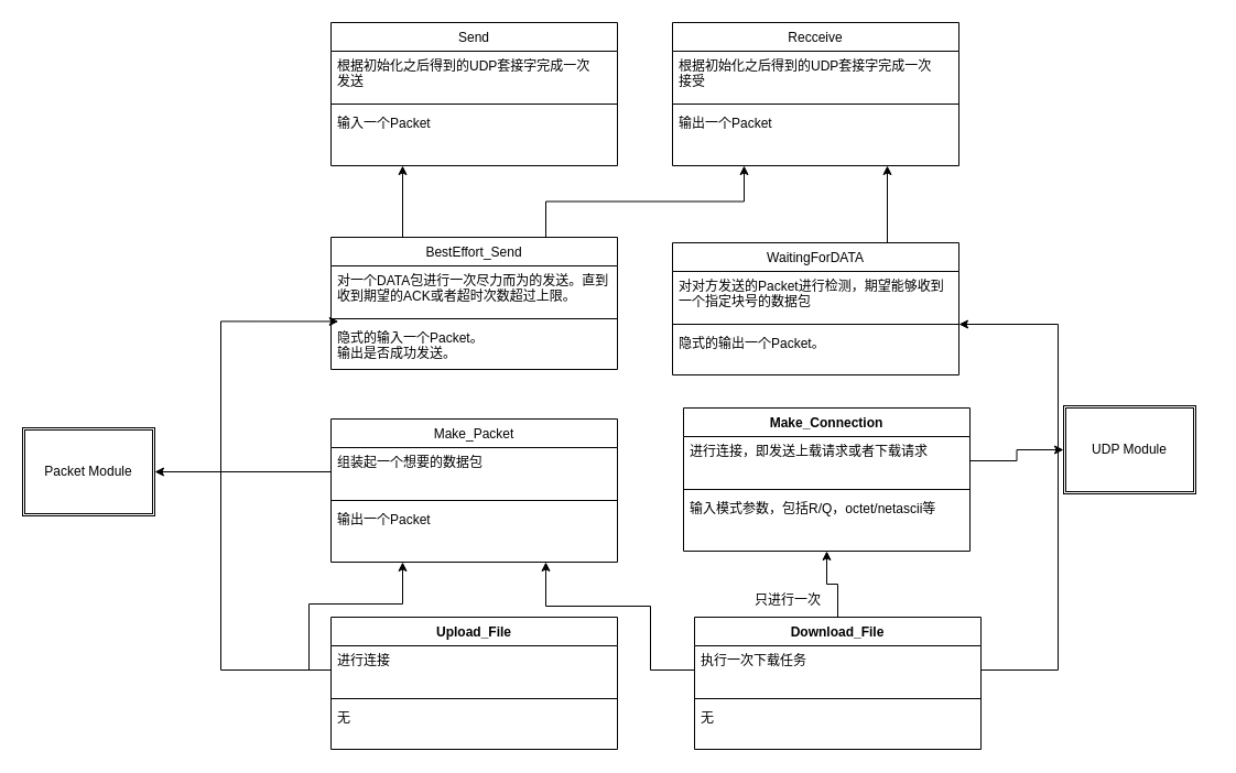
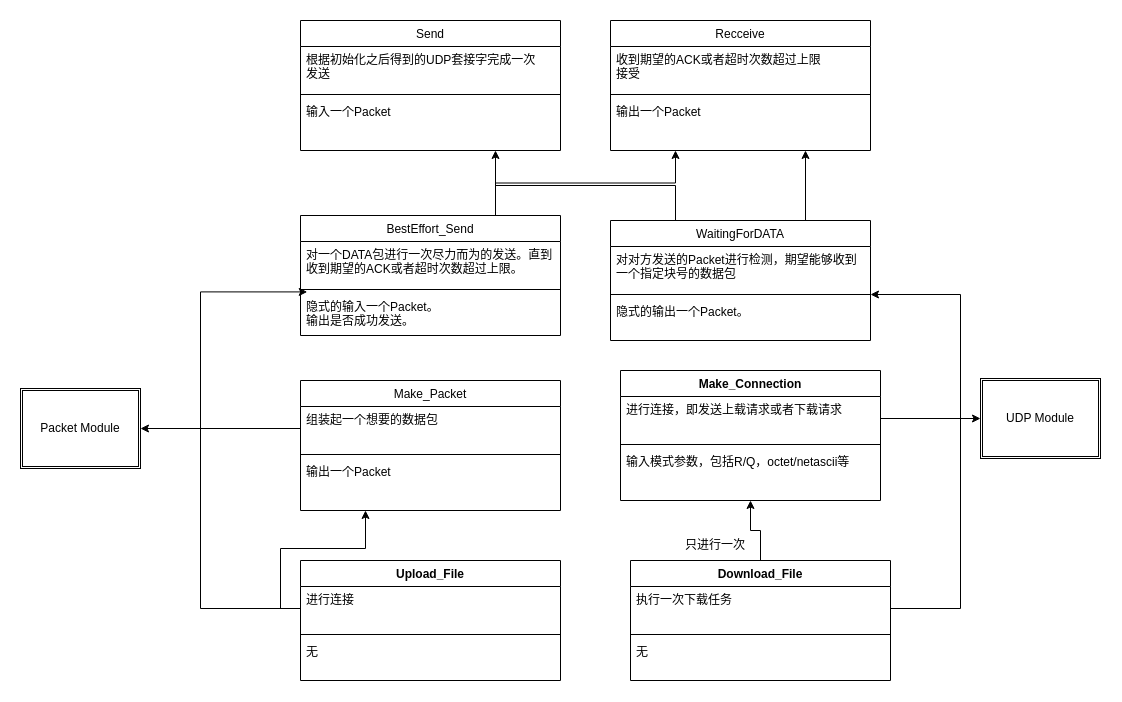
- <mxCell id="9" value="根据初始化之后得到的UDP套接字完成一次&#10;接受" style="text;align=left;verticalAlign=top;spacingLeft=4;spacingRight=4;overflow=hidden;rotatable=0;points=[[0,0.5],[1,0.5]];portConstraint=eastwest;" vertex="1" parent="8"><mxGeometry y="26" width="260" height="44" as="geometry" /></mxCell>
+ <mxCell id="9" value="收到期望的ACK或者超时次数超过上限&#10;接受" style="text;align=left;verticalAlign=top;spacingLeft=4;spacingRight=4;overflow=hidden;rotatable=0;points=[[0,0.5],[1,0.5]];portConstraint=eastwest;" vertex="1" parent="8"><mxGeometry y="26" width="260" height="44" as="geometry" /></mxCell>
- <mxCell id="18" style="edgeStyle=orthogonalEdgeStyle;rounded=0;orthogonalLoop=1;jettySize=auto;html=1;exitX=0.25;exitY=0;exitDx=0;exitDy=0;entryX=0.25;entryY=1;entryDx=0;entryDy=0;" edge="1" parent="1" source="19" target="4"><mxGeometry relative="1" as="geometry" /></mxCell>
+ <mxCell id="24" style="edgeStyle=orthogonalEdgeStyle;rounded=0;orthogonalLoop=1;jettySize=auto;html=1;exitX=0.25;exitY=0;exitDx=0;exitDy=0;entryX=0.75;entryY=1;entryDx=0;entryDy=0;" edge="1" parent="1" source="25" target="4"><mxGeometry relative="1" as="geometry" /></mxCell>
- <mxCell id="3" value="UDP Module" style="shape=ext;double=1;rounded=0;whiteSpace=wrap;html=1;" vertex="1" parent="1"><mxGeometry x="965" y="368" width="120" height="80" as="geometry" /></mxCell>
+ <mxCell id="3" value="UDP Module" style="shape=ext;double=1;rounded=0;whiteSpace=wrap;html=1;" vertex="1" parent="1"><mxGeometry x="980" y="378" width="120" height="80" as="geometry" /></mxCell>
- <mxCell id="48" style="edgeStyle=orthogonalEdgeStyle;rounded=0;orthogonalLoop=1;jettySize=auto;html=1;exitX=0;exitY=0.5;exitDx=0;exitDy=0;entryX=0.75;entryY=1;entryDx=0;entryDy=0;" edge="1" parent="1" source="38" target="12"><mxGeometry relative="1" as="geometry"><Array as="points"><mxPoint x="590" y="608" /><mxPoint x="590" y="550" /><mxPoint x="495" y="550" /></Array></mxGeometry></mxCell>
